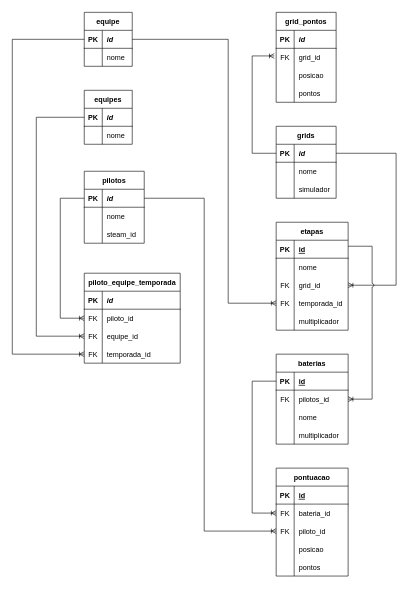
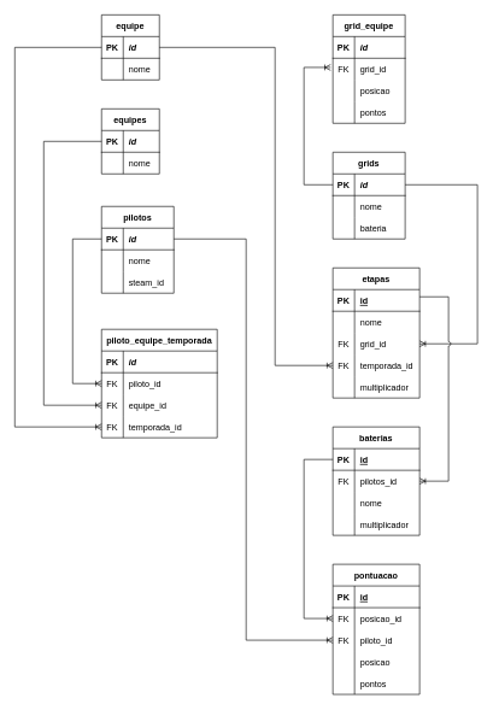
- <mxCell id="69" value="grid_pontos" style="shape=table;startSize=30;container=1;collapsible=1;childLayout=tableLayout;fixedRows=1;rowLines=0;fontStyle=1;align=center;resizeLast=1;shadow=0;sketch=0;strokeColor=default;" parent="1" vertex="1"><mxGeometry x="460" width="100" height="150" as="geometry" y="20" /></mxCell>
+ <mxCell id="69" value="grid_equipe" style="shape=table;startSize=30;container=1;collapsible=1;childLayout=tableLayout;fixedRows=1;rowLines=0;fontStyle=1;align=center;resizeLast=1;shadow=0;sketch=0;strokeColor=default;" parent="1" vertex="1"><mxGeometry x="460" width="100" height="150" as="geometry" y="20" /></mxCell>
- <mxCell id="28" value="simulador" style="shape=partialRectangle;connectable=0;fillColor=none;top=0;left=0;bottom=0;right=0;align=left;spacingLeft=6;overflow=hidden;shadow=0;strokeColor=default;" parent="26" vertex="1"><mxGeometry x="30" width="70" height="30" as="geometry"><mxRectangle width="70" height="30" as="alternateBounds" /></mxGeometry></mxCell>
+ <mxCell id="28" value="bateria" style="shape=partialRectangle;connectable=0;fillColor=none;top=0;left=0;bottom=0;right=0;align=left;spacingLeft=6;overflow=hidden;shadow=0;strokeColor=default;" parent="26" vertex="1"><mxGeometry x="30" width="70" height="30" as="geometry"><mxRectangle width="70" height="30" as="alternateBounds" /></mxGeometry></mxCell>
- <mxCell id="91" value="bateria_id" style="shape=partialRectangle;connectable=0;fillColor=none;top=0;left=0;bottom=0;right=0;align=left;spacingLeft=6;overflow=hidden;shadow=0;sketch=0;strokeColor=default;" parent="89" vertex="1"><mxGeometry x="30" width="90" height="30" as="geometry"><mxRectangle width="90" height="30" as="alternateBounds" /></mxGeometry></mxCell>
+ <mxCell id="91" value="posicao_id" style="shape=partialRectangle;connectable=0;fillColor=none;top=0;left=0;bottom=0;right=0;align=left;spacingLeft=6;overflow=hidden;shadow=0;sketch=0;strokeColor=default;" parent="89" vertex="1"><mxGeometry x="30" width="90" height="30" as="geometry"><mxRectangle width="90" height="30" as="alternateBounds" /></mxGeometry></mxCell>
